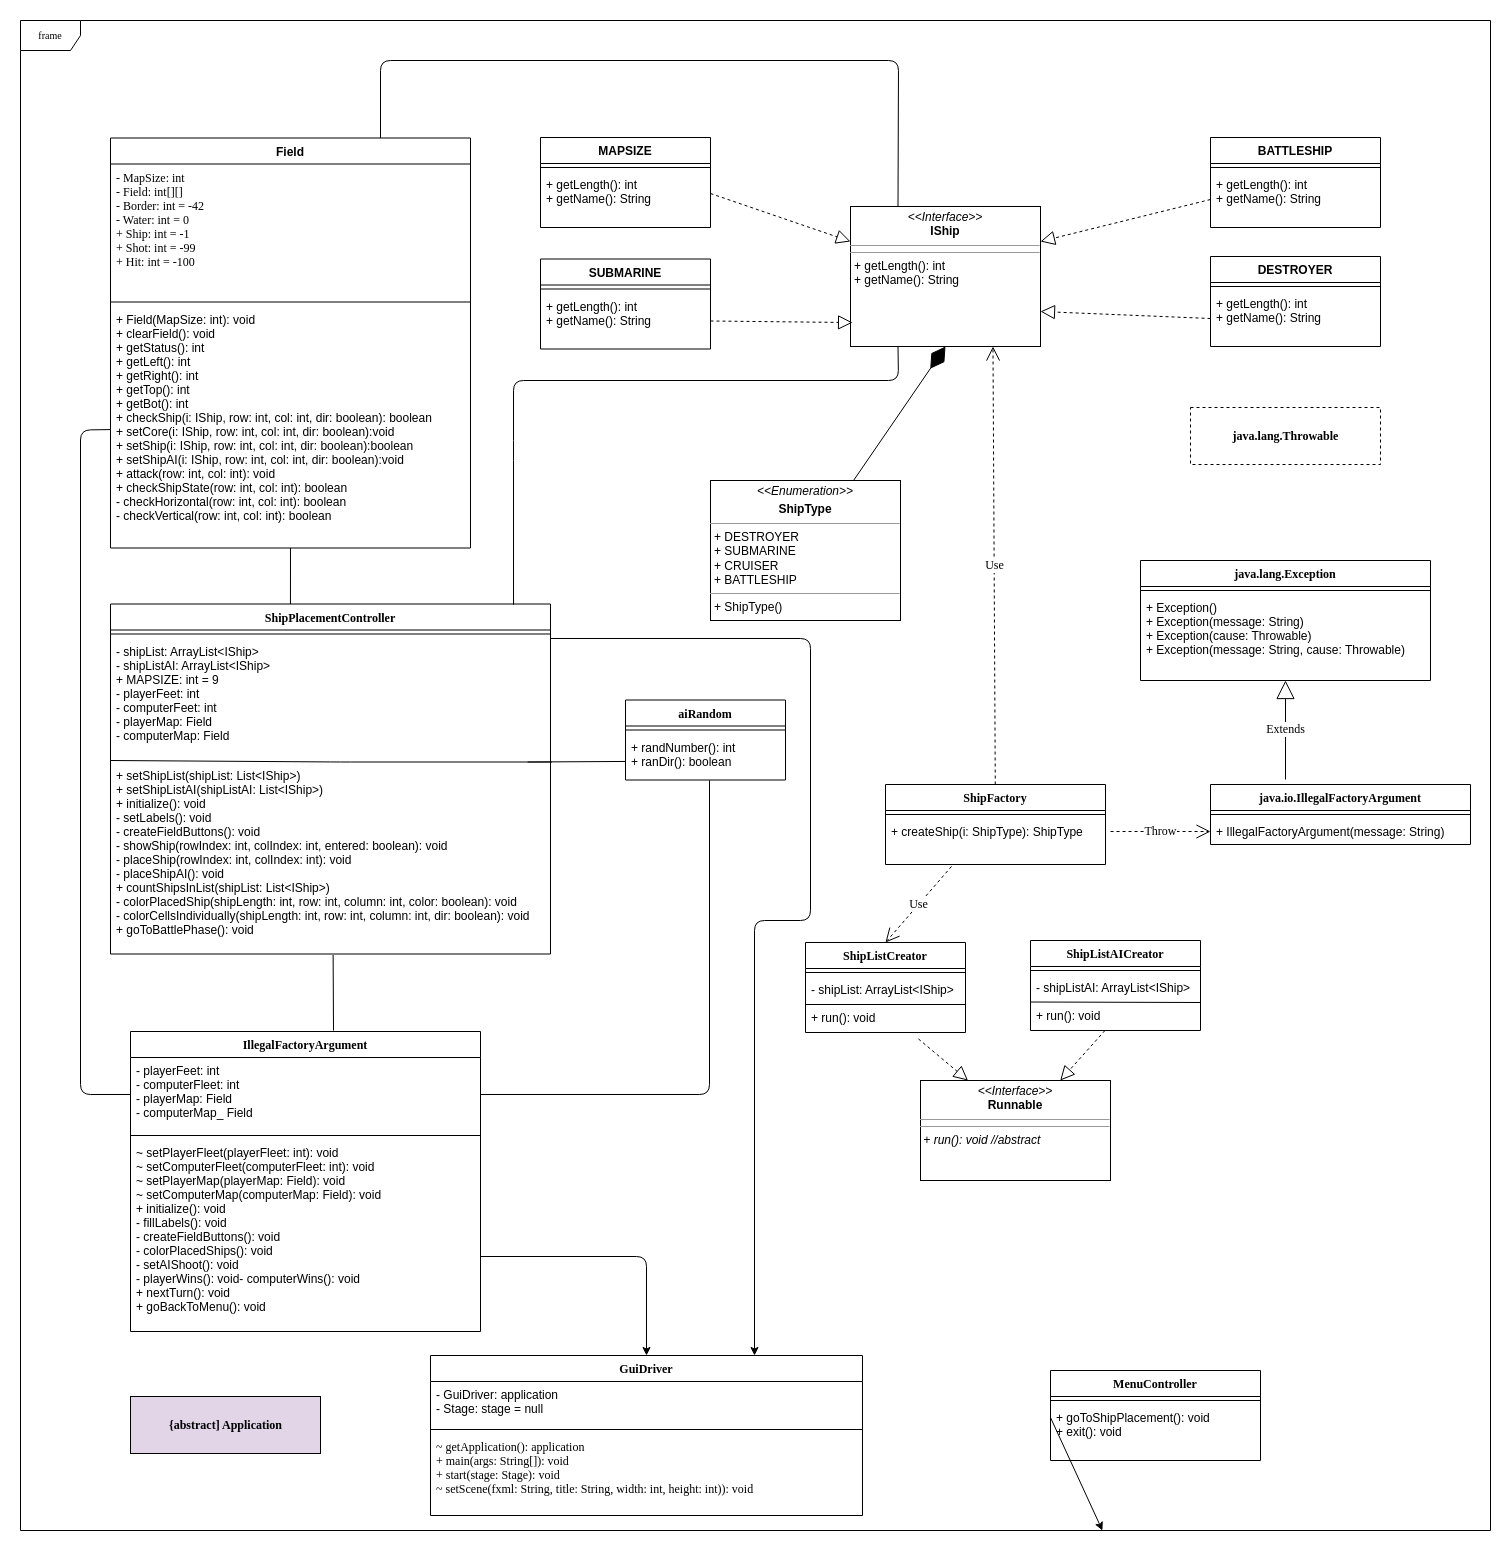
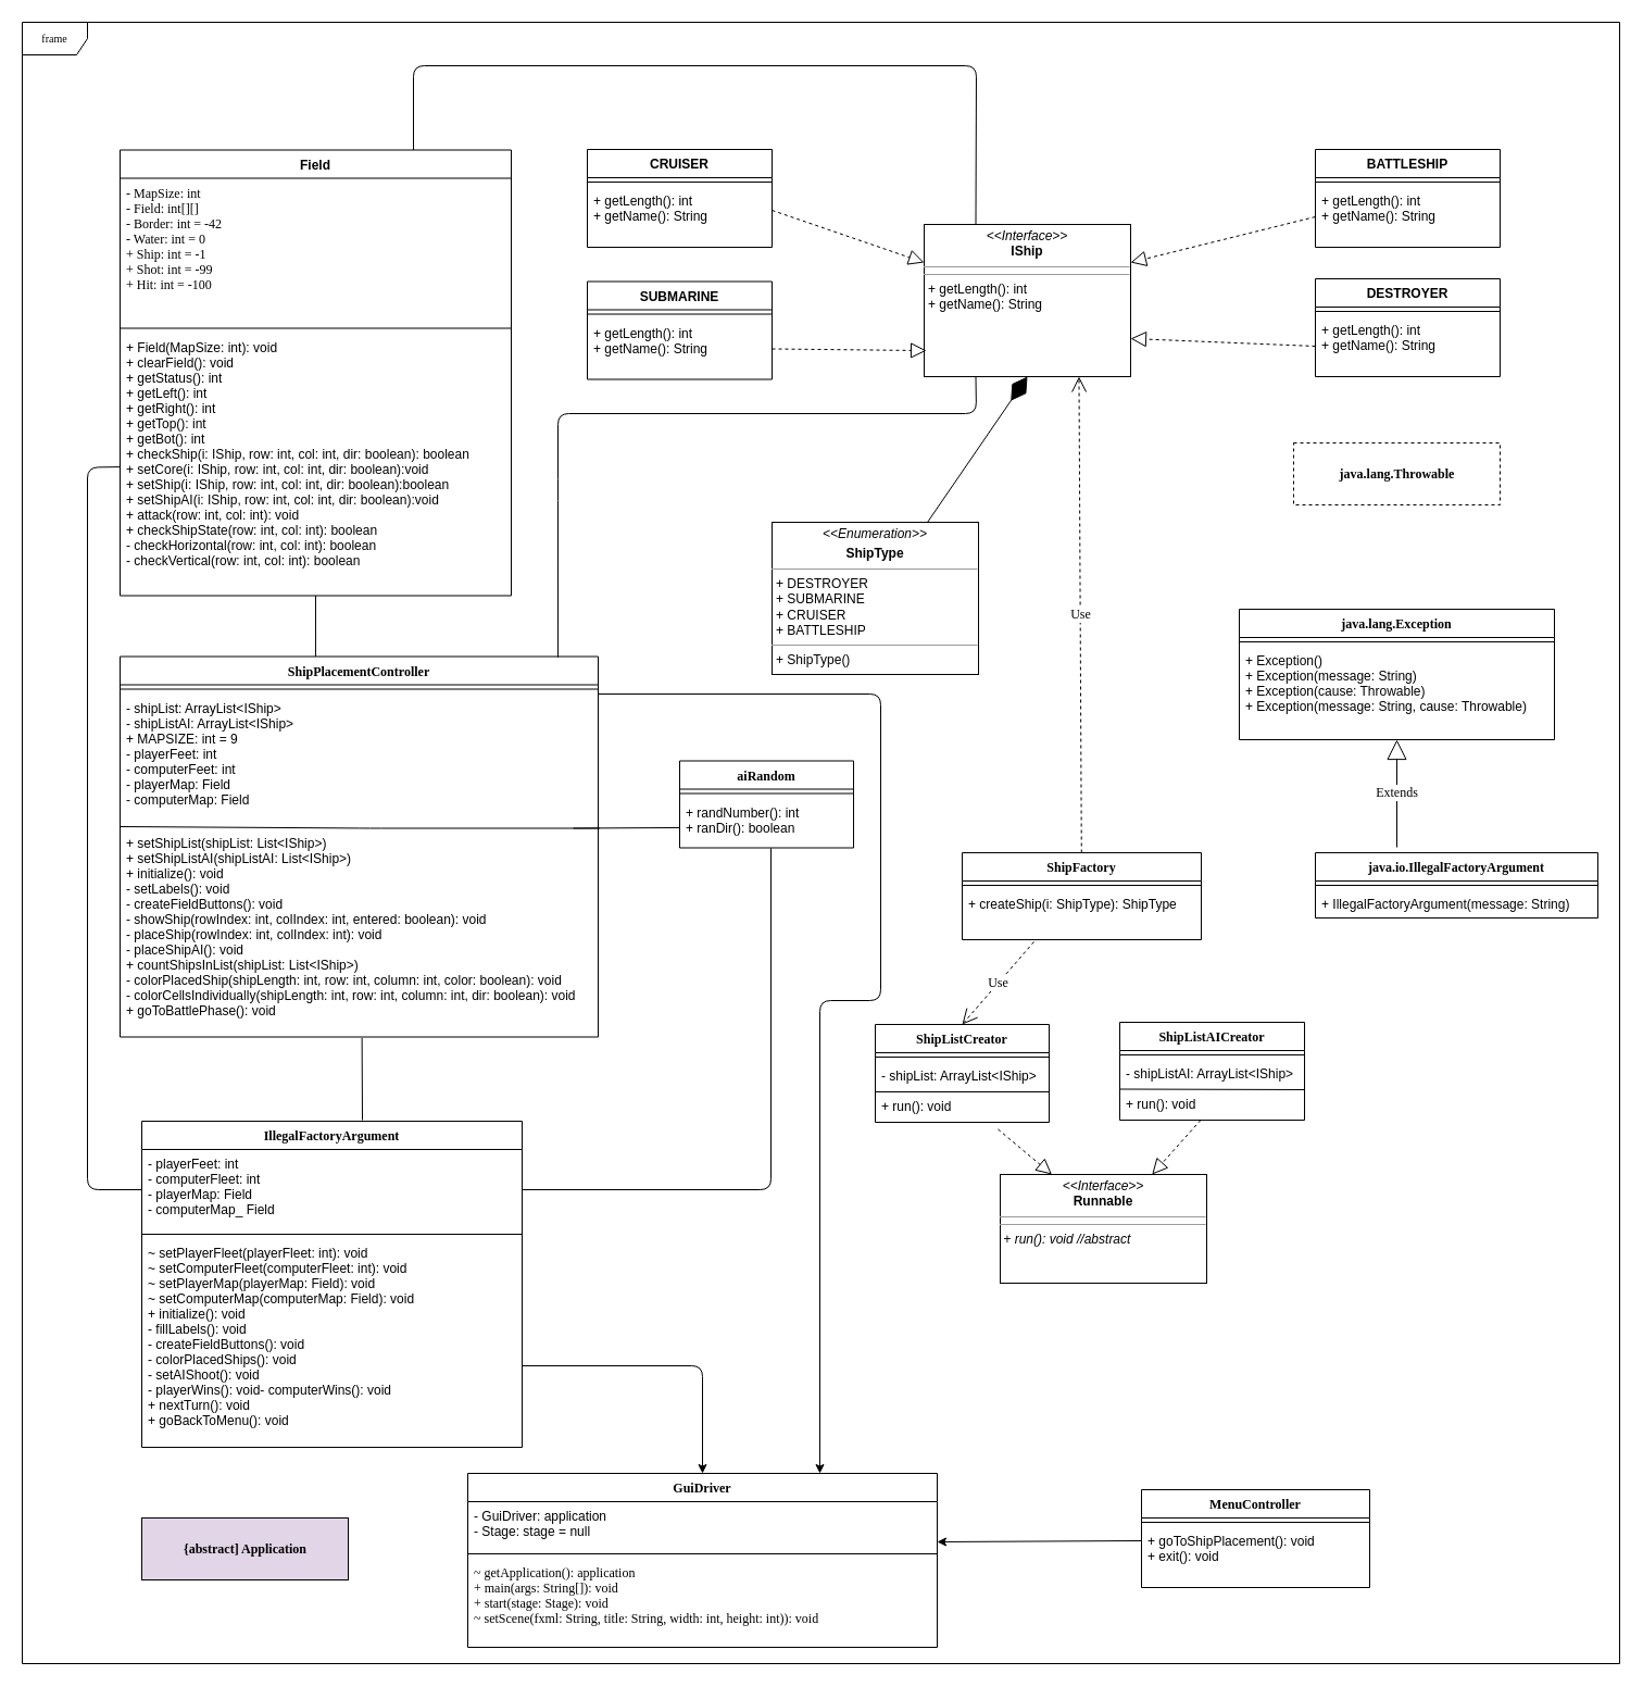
- <mxCell id="14" value="MAPSIZE" style="swimlane;fontStyle=1;align=center;verticalAlign=top;childLayout=stackLayout;horizontal=1;startSize=26;horizontalStack=0;resizeParent=1;resizeParentMax=0;resizeLast=0;collapsible=1;marginBottom=0;" parent="1" vertex="1"><mxGeometry x="540" y="137" width="170" height="90" as="geometry" /></mxCell>
+ <mxCell id="14" value="CRUISER" style="swimlane;fontStyle=1;align=center;verticalAlign=top;childLayout=stackLayout;horizontal=1;startSize=26;horizontalStack=0;resizeParent=1;resizeParentMax=0;resizeLast=0;collapsible=1;marginBottom=0;" parent="1" vertex="1"><mxGeometry x="540" y="137" width="170" height="90" as="geometry" /></mxCell>
- <mxCell id="38" value="Throw" style="endArrow=open;endSize=12;dashed=1;html=1;fontFamily=Georgia;fontSize=12;entryX=0;entryY=0.5;entryDx=0;entryDy=0;exitX=1.023;exitY=0.283;exitDx=0;exitDy=0;exitPerimeter=0;" parent="1" source="36" target="32" edge="1"><mxGeometry width="160" relative="1" as="geometry"><mxPoint x="1130" y="831" as="sourcePoint" /><mxPoint x="1003" y="356" as="targetPoint" /><Array as="points" /></mxGeometry></mxCell>
- <mxCell id="77" value="" style="endArrow=classic;html=1;fontFamily=Georgia;fontSize=12;exitX=0;exitY=0.232;exitDx=0;exitDy=0;exitPerimeter=0;" parent="1" source="76" target="2" edge="1"><mxGeometry width="50" height="50" relative="1" as="geometry"><mxPoint x="950" y="1565" as="sourcePoint" /><mxPoint x="1000" y="1515" as="targetPoint" /></mxGeometry></mxCell>
+ <mxCell id="77" value="" style="endArrow=classic;html=1;fontFamily=Georgia;fontSize=12;entryX=1;entryY=0.841;entryDx=0;entryDy=0;entryPerimeter=0;exitX=0;exitY=0.232;exitDx=0;exitDy=0;exitPerimeter=0;" parent="1" source="76" target="70" edge="1"><mxGeometry width="50" height="50" relative="1" as="geometry"><mxPoint x="950" y="1565" as="sourcePoint" /><mxPoint x="1000" y="1515" as="targetPoint" /></mxGeometry></mxCell>
